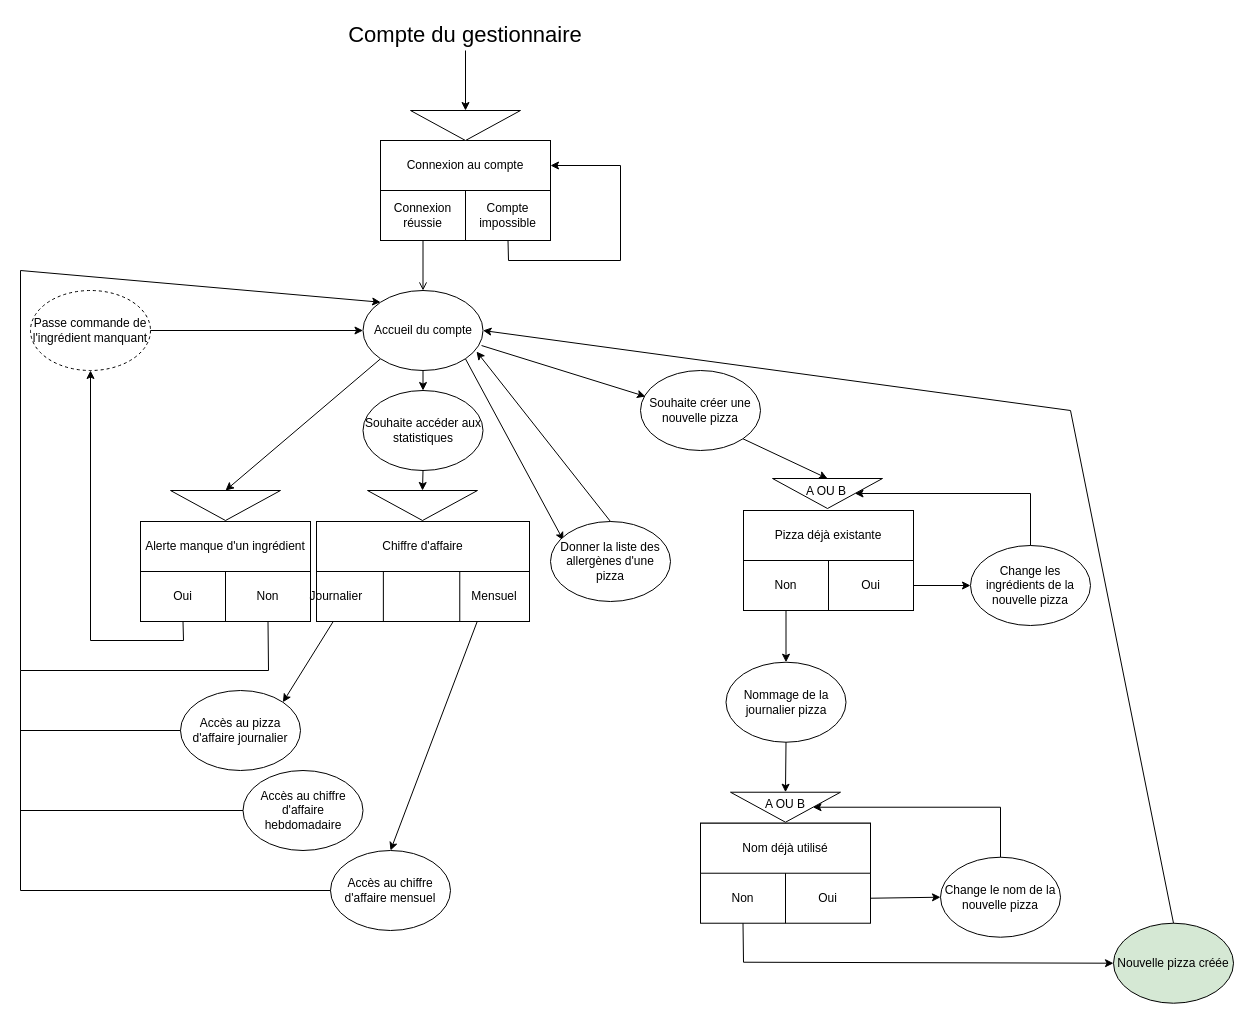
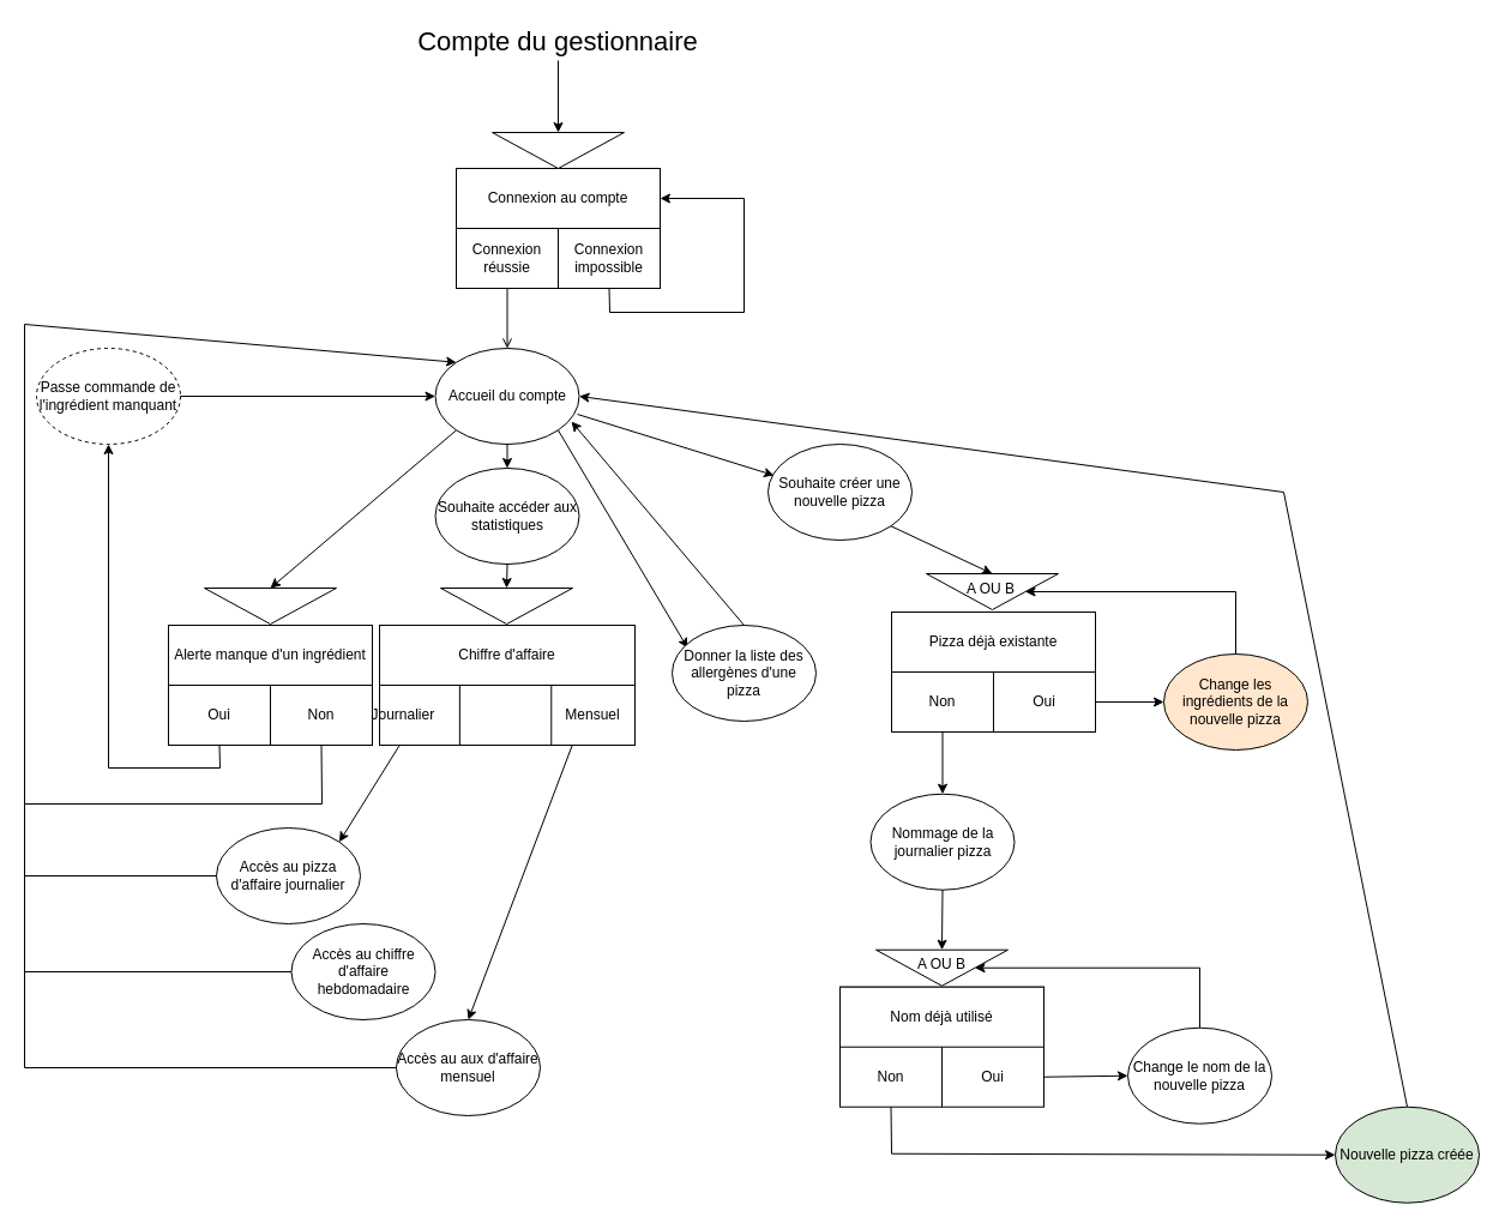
- <mxCell id="8" value="Compte impossible" style="text;html=1;strokeColor=none;fillColor=none;align=center;verticalAlign=middle;whiteSpace=wrap;rounded=0;" vertex="1" parent="2"><mxGeometry x="85" y="50" width="85" height="50" as="geometry" /></mxCell>
+ <mxCell id="8" value="Connexion impossible" style="text;html=1;strokeColor=none;fillColor=none;align=center;verticalAlign=middle;whiteSpace=wrap;rounded=0;" vertex="1" parent="2"><mxGeometry x="85" y="50" width="85" height="50" as="geometry" /></mxCell>
- <mxCell id="83" value="Donner la liste des allergènes d'une pizza" style="ellipse;whiteSpace=wrap;html=1;" vertex="1" parent="1"><mxGeometry x="550" y="521" width="120" height="80" as="geometry" /></mxCell>
+ <mxCell id="83" value="Donner la liste des allergènes d'une pizza" style="ellipse;whiteSpace=wrap;html=1;" vertex="1" parent="1"><mxGeometry x="560" y="521" width="120" height="80" as="geometry" /></mxCell>
- <mxCell id="50" value="Change les ingrédients de la nouvelle pizza" style="ellipse;whiteSpace=wrap;html=1;" vertex="1" parent="1"><mxGeometry x="970" y="545" width="120" height="80" as="geometry" /></mxCell>
+ <mxCell id="50" value="Change les ingrédients de la nouvelle pizza" style="ellipse;whiteSpace=wrap;html=1;fillColor=#ffe6cc;" vertex="1" parent="1"><mxGeometry x="970" y="545" width="120" height="80" as="geometry" /></mxCell>
- <mxCell id="77" value="Accès au chiffre d'affaire mensuel" style="ellipse;whiteSpace=wrap;html=1;" vertex="1" parent="1"><mxGeometry x="330" y="850" width="120" height="80" as="geometry" /></mxCell>
+ <mxCell id="77" value="Accès au aux d'affaire mensuel" style="ellipse;whiteSpace=wrap;html=1;" vertex="1" parent="1"><mxGeometry x="330" y="850" width="120" height="80" as="geometry" /></mxCell>
